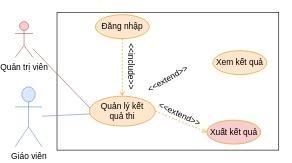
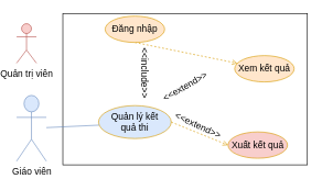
- <mxCell id="11" style="rounded=0;orthogonalLoop=1;jettySize=auto;html=1;entryX=0.5;entryY=0;entryDx=0;entryDy=0;fillColor=#ffe6cc;strokeColor=#d79b00;endArrow=open;endFill=0;dashed=1;exitX=0.5;exitY=1;exitDx=0;exitDy=0;" parent="1" source="12" target="3" edge="1"><mxGeometry relative="1" as="geometry"><mxPoint x="55.5" y="-34" as="targetPoint" /><mxPoint x="55" y="56" as="sourcePoint" /></mxGeometry></mxCell>
+ <mxCell id="11" style="rounded=0;orthogonalLoop=1;jettySize=auto;html=1;fillColor=#ffe6cc;strokeColor=#d79b00;endArrow=open;endFill=0;dashed=1;exitX=0.5;exitY=1;exitDx=0;exitDy=0;" parent="1" source="12" target="5" edge="1"><mxGeometry relative="1" as="geometry"><mxPoint x="55.5" y="-34" as="targetPoint" /><mxPoint x="55" y="56" as="sourcePoint" /></mxGeometry></mxCell>
- <mxCell id="9" style="rounded=0;orthogonalLoop=1;jettySize=auto;html=1;entryX=0.011;entryY=0.399;entryDx=0;entryDy=0;fillColor=#f8cecc;strokeColor=#b85450;fontSize=14;entryPerimeter=0;endArrow=none;startFill=0;" parent="1" source="10" target="3" edge="1"><mxGeometry relative="1" as="geometry"><mxPoint x="144" y="175" as="targetPoint" /></mxGeometry></mxCell>
- <mxCell id="3" value="Quản lý kết&lt;br&gt;quả thi" style="ellipse;whiteSpace=wrap;html=1;fillColor=#ffe6cc;strokeColor=#d79b00;fontSize=14;" parent="1" vertex="1"><mxGeometry x="144" y="160" width="110" height="50" as="geometry" /></mxCell>
+ <mxCell id="3" value="Quản lý kết&lt;br&gt;quả thi" style="ellipse;whiteSpace=wrap;html=1;fillColor=#dae8fc;strokeColor=#d79b00;fontSize=14;" parent="1" vertex="1"><mxGeometry x="144" y="160" width="110" height="50" as="geometry" /></mxCell>
